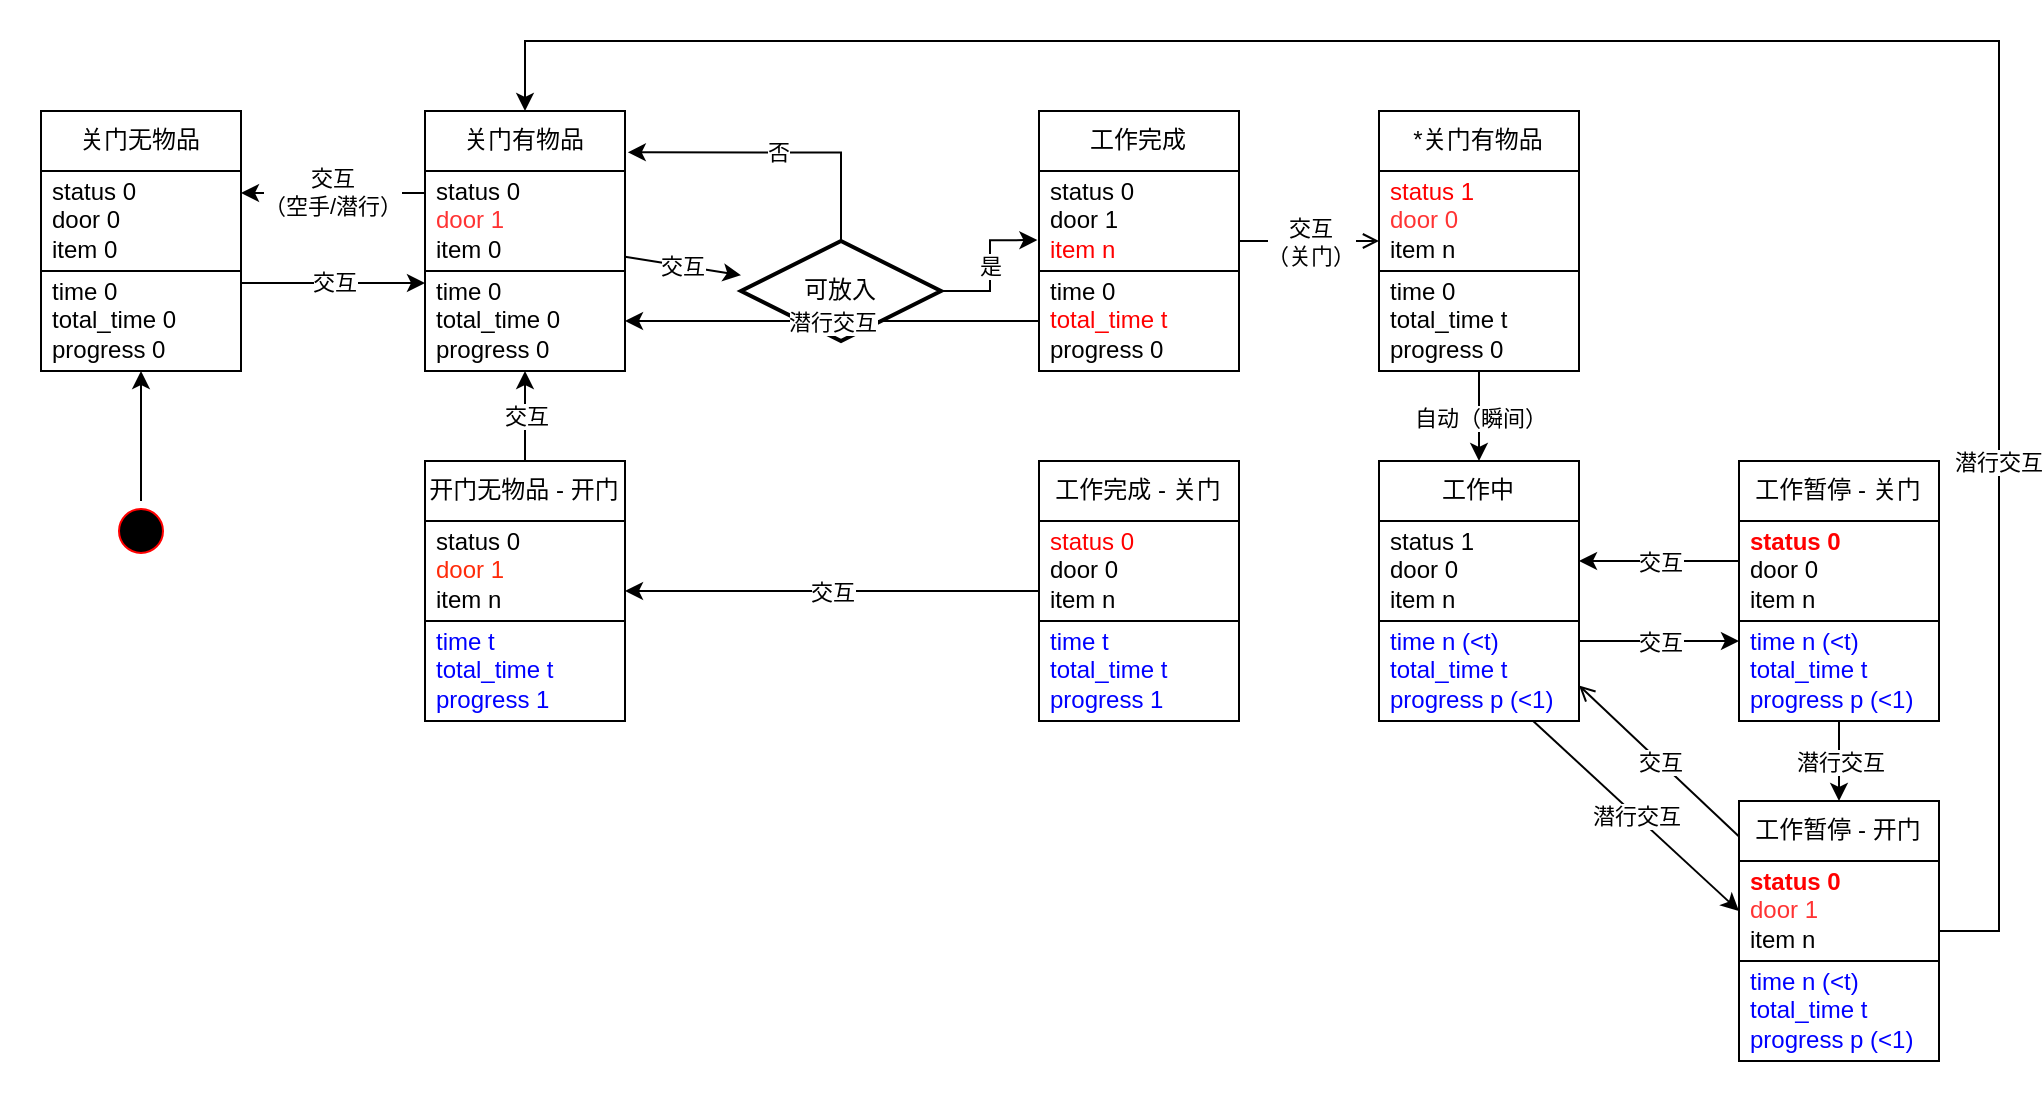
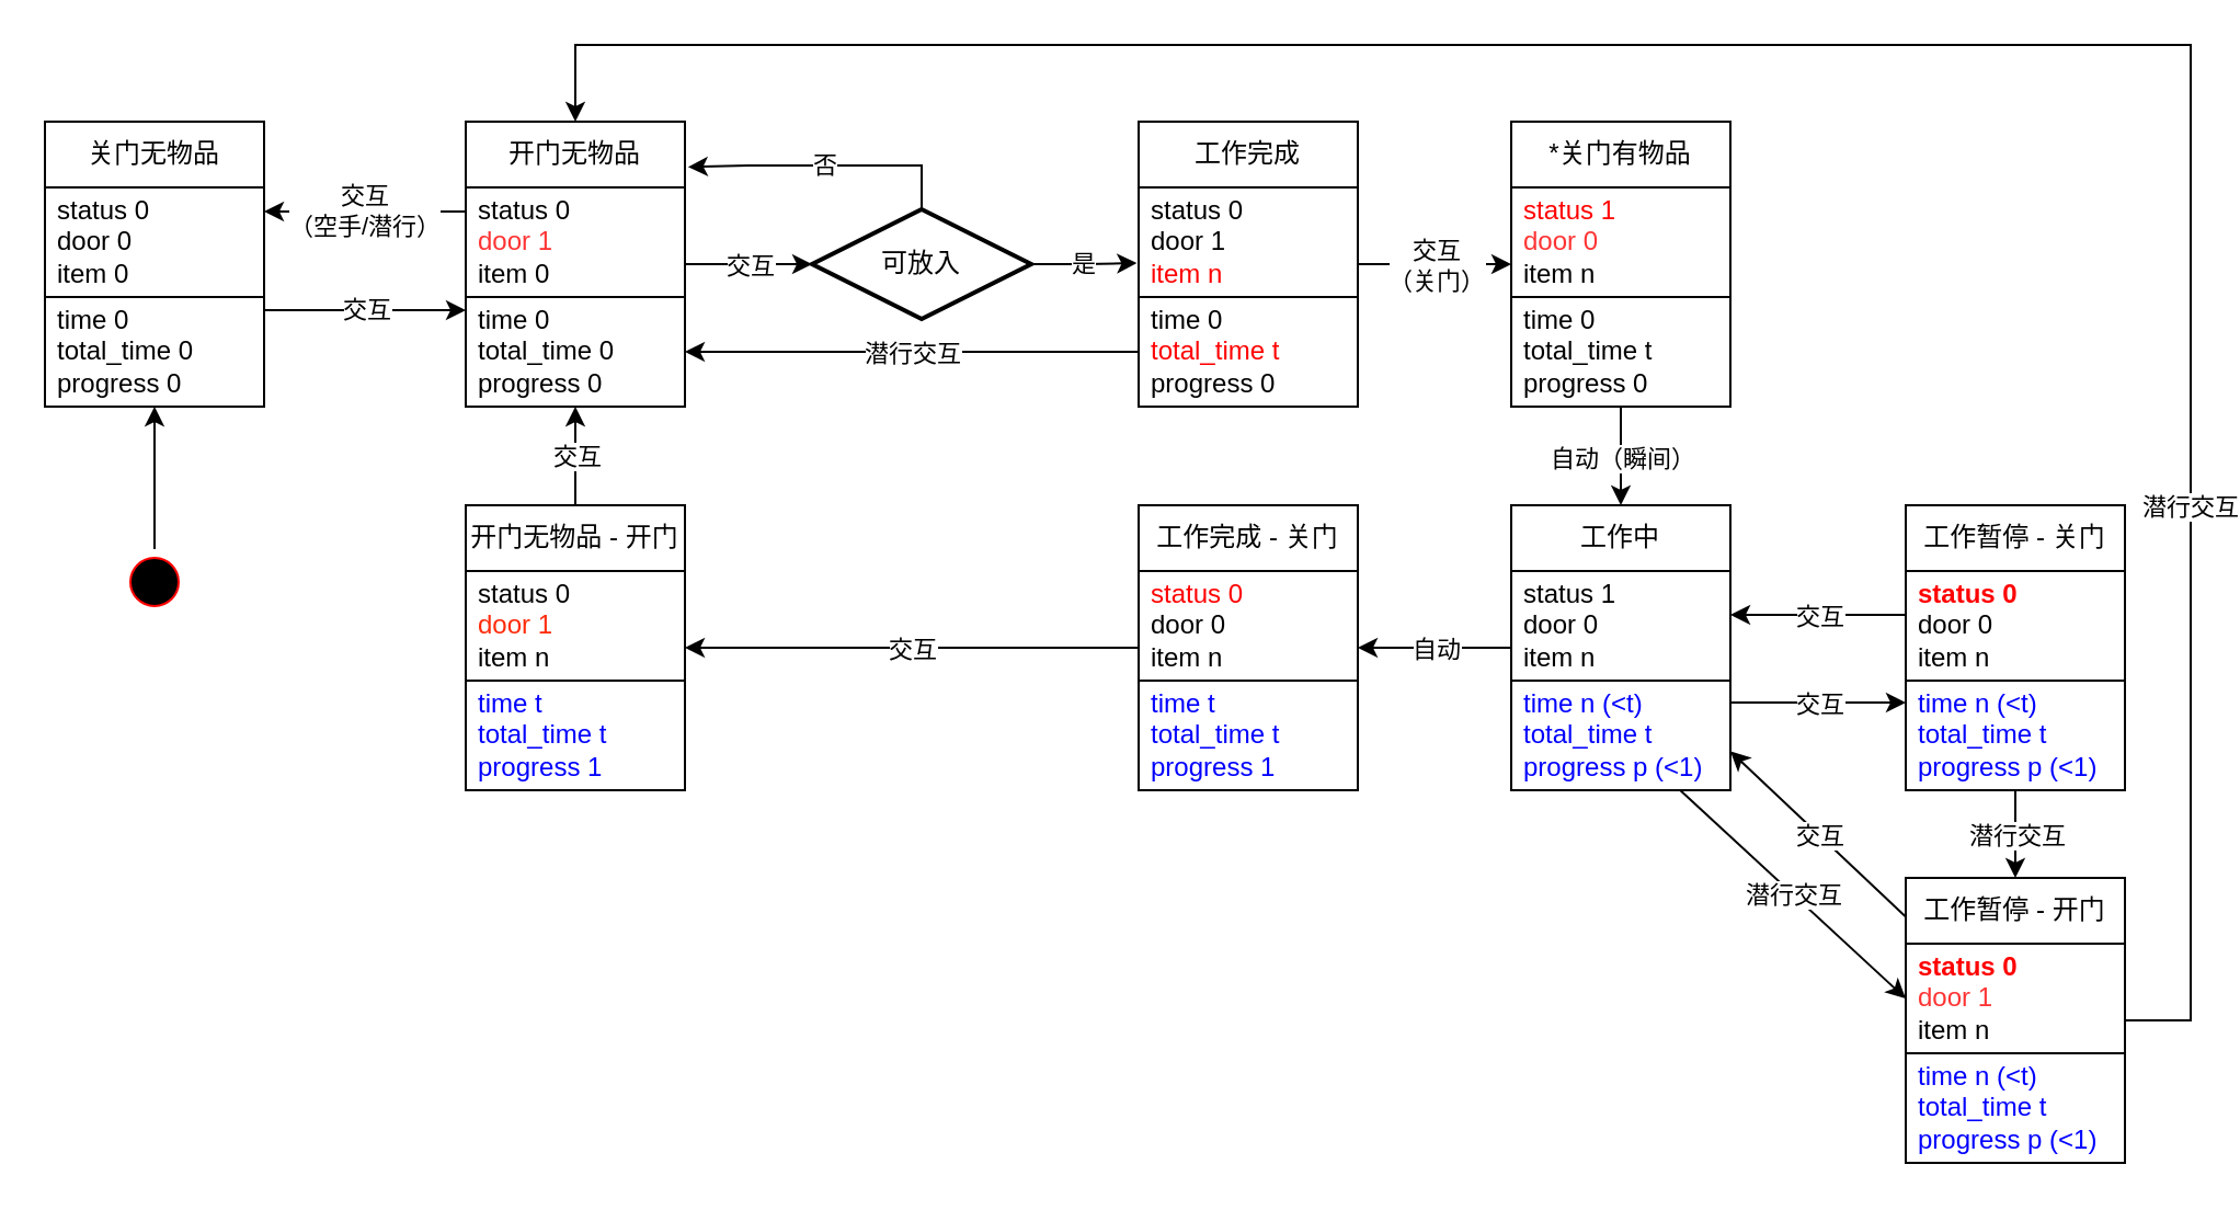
- <mxCell id="9" value="关门有物品" style="swimlane;fontStyle=0;childLayout=stackLayout;horizontal=1;startSize=30;horizontalStack=0;resizeParent=1;resizeParentMax=0;resizeLast=0;collapsible=1;marginBottom=0;whiteSpace=wrap;html=1;" parent="1" vertex="1"><mxGeometry x="212" y="55" width="100" height="130" as="geometry"><mxRectangle x="240" y="90" width="90" height="30" as="alternateBounds" /></mxGeometry></mxCell>
+ <mxCell id="9" value="开门无物品" style="swimlane;fontStyle=0;childLayout=stackLayout;horizontal=1;startSize=30;horizontalStack=0;resizeParent=1;resizeParentMax=0;resizeLast=0;collapsible=1;marginBottom=0;whiteSpace=wrap;html=1;" parent="1" vertex="1"><mxGeometry x="212" y="55" width="100" height="130" as="geometry"><mxRectangle x="240" y="90" width="90" height="30" as="alternateBounds" /></mxGeometry></mxCell>
- <mxCell id="20" value="" style="endArrow=open;html=1;rounded=0;" parent="1" source="12" target="17" edge="1"><mxGeometry relative="1" as="geometry"><mxPoint x="469" y="130" as="sourcePoint" /><mxPoint x="559" y="130" as="targetPoint" /></mxGeometry></mxCell>
+ <mxCell id="20" value="" style="endArrow=classic;html=1;rounded=0;" parent="1" source="12" target="17" edge="1"><mxGeometry relative="1" as="geometry"><mxPoint x="469" y="130" as="sourcePoint" /><mxPoint x="559" y="130" as="targetPoint" /></mxGeometry></mxCell>
- <mxCell id="55" value="可放入" style="strokeWidth=2;html=1;shape=mxgraph.flowchart.decision;whiteSpace=wrap;" parent="1" vertex="1"><mxGeometry x="370" y="120" width="100" height="50" as="geometry" /></mxCell>
+ <mxCell id="55" value="可放入" style="strokeWidth=2;html=1;shape=mxgraph.flowchart.decision;whiteSpace=wrap;" parent="1" vertex="1"><mxGeometry x="370" y="95" width="100" height="50" as="geometry" /></mxCell>
+ <mxCell id="30" value="" style="endArrow=classic;html=1;rounded=0;" parent="1" source="24" target="27" edge="1"><mxGeometry relative="1" as="geometry"><mxPoint x="749" y="195" as="sourcePoint" /><mxPoint x="749" y="240" as="targetPoint" /></mxGeometry></mxCell>
+ <mxCell id="31" value="自动" style="edgeLabel;resizable=0;html=1;align=center;verticalAlign=middle;" parent="30" connectable="0" vertex="1"><mxGeometry relative="1" as="geometry" /></mxCell>
- <mxCell id="53" value="" style="endArrow=open;html=1;rounded=0;" parent="1" source="46" target="24" edge="1"><mxGeometry relative="1" as="geometry"><mxPoint x="944" y="400" as="sourcePoint" /><mxPoint x="944" y="360" as="targetPoint" /></mxGeometry></mxCell>
+ <mxCell id="53" value="" style="endArrow=classic;html=1;rounded=0;" parent="1" source="46" target="24" edge="1"><mxGeometry relative="1" as="geometry"><mxPoint x="944" y="400" as="sourcePoint" /><mxPoint x="944" y="360" as="targetPoint" /></mxGeometry></mxCell>
